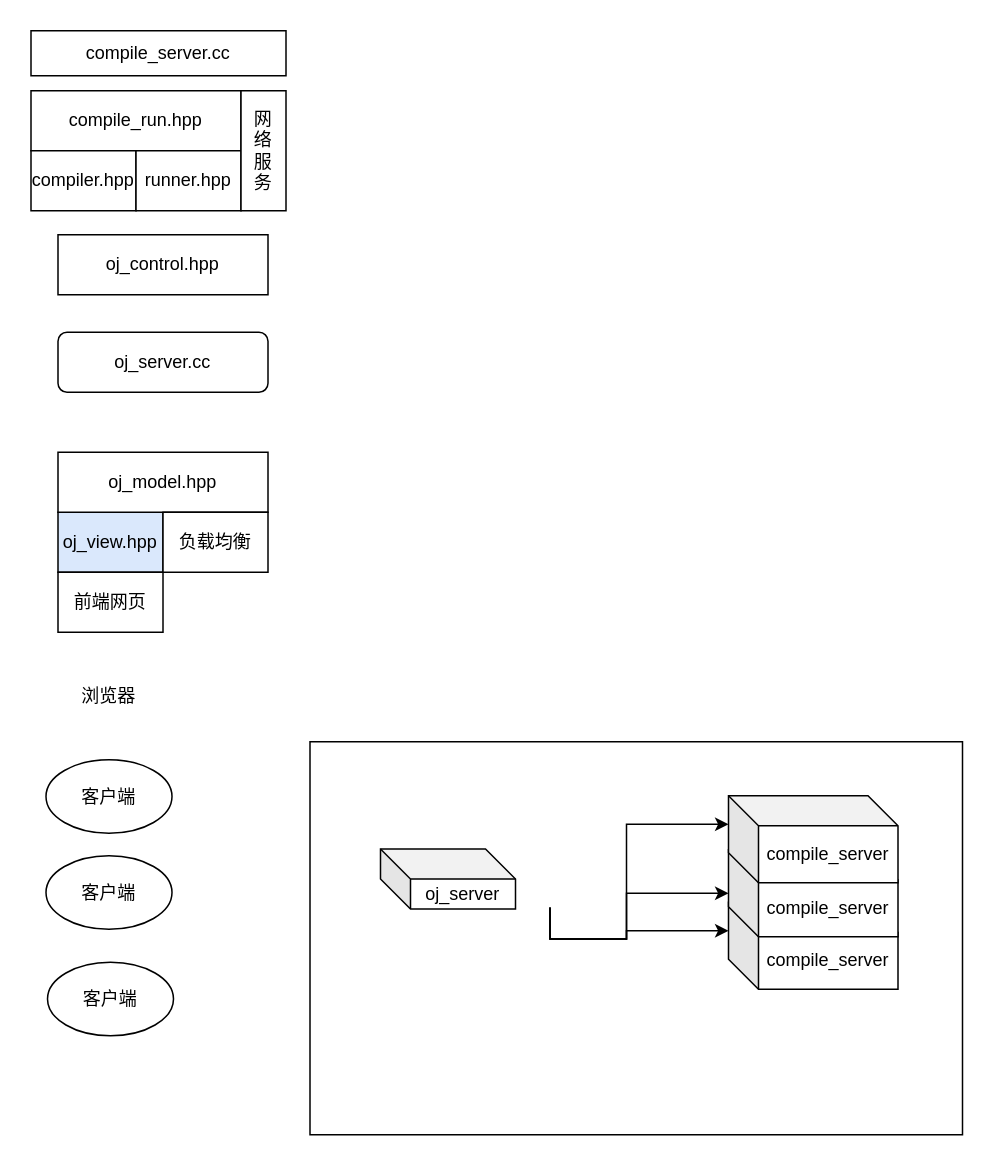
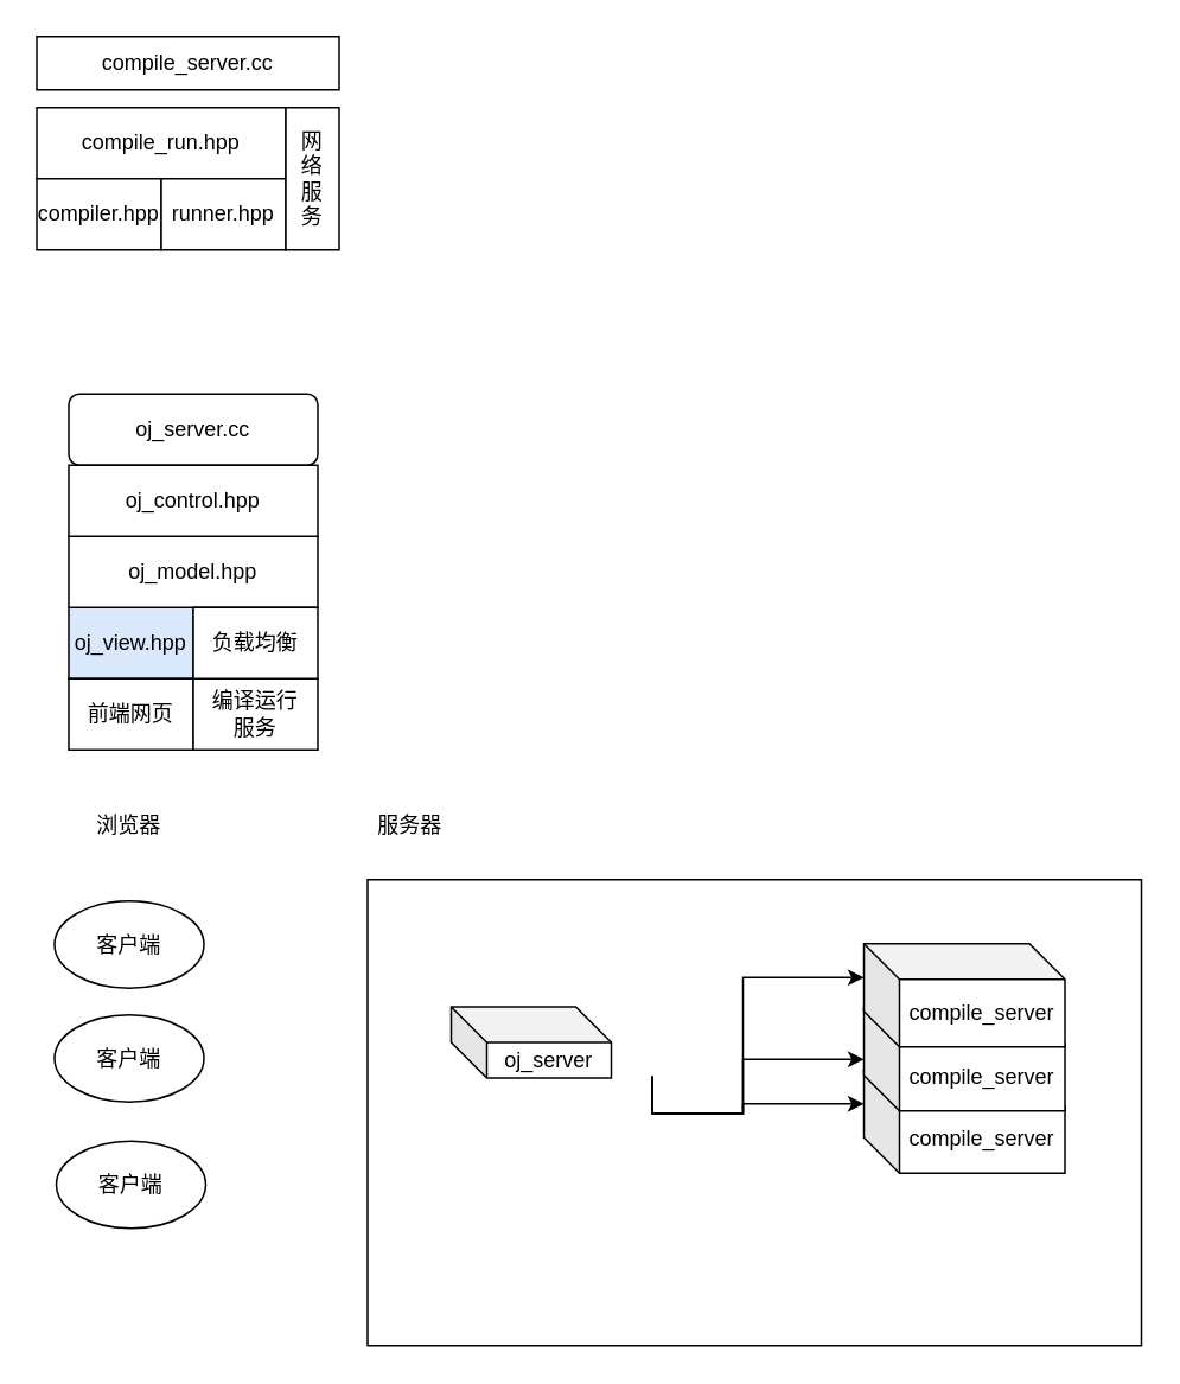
- <mxCell id="13" value="oj_control.hpp" style="rounded=0;whiteSpace=wrap;html=1;" parent="1" vertex="1"><mxGeometry x="38" y="156" width="140" height="40" as="geometry" /></mxCell>
+ <mxCell id="13" value="oj_control.hpp" style="rounded=0;whiteSpace=wrap;html=1;" parent="1" vertex="1"><mxGeometry x="38" y="261" width="140" height="40" as="geometry" /></mxCell>
+ <mxCell id="9" value="编译运行&lt;div&gt;服务&lt;/div&gt;" style="rounded=0;whiteSpace=wrap;html=1;" parent="1" vertex="1"><mxGeometry x="108" y="381" width="70" height="40" as="geometry" /></mxCell>
+ <mxCell id="24" value="服务器" style="text;html=1;align=center;verticalAlign=middle;whiteSpace=wrap;rounded=0;" vertex="1" parent="1"><mxGeometry x="200" y="449" width="60" height="30" as="geometry" /></mxCell>
